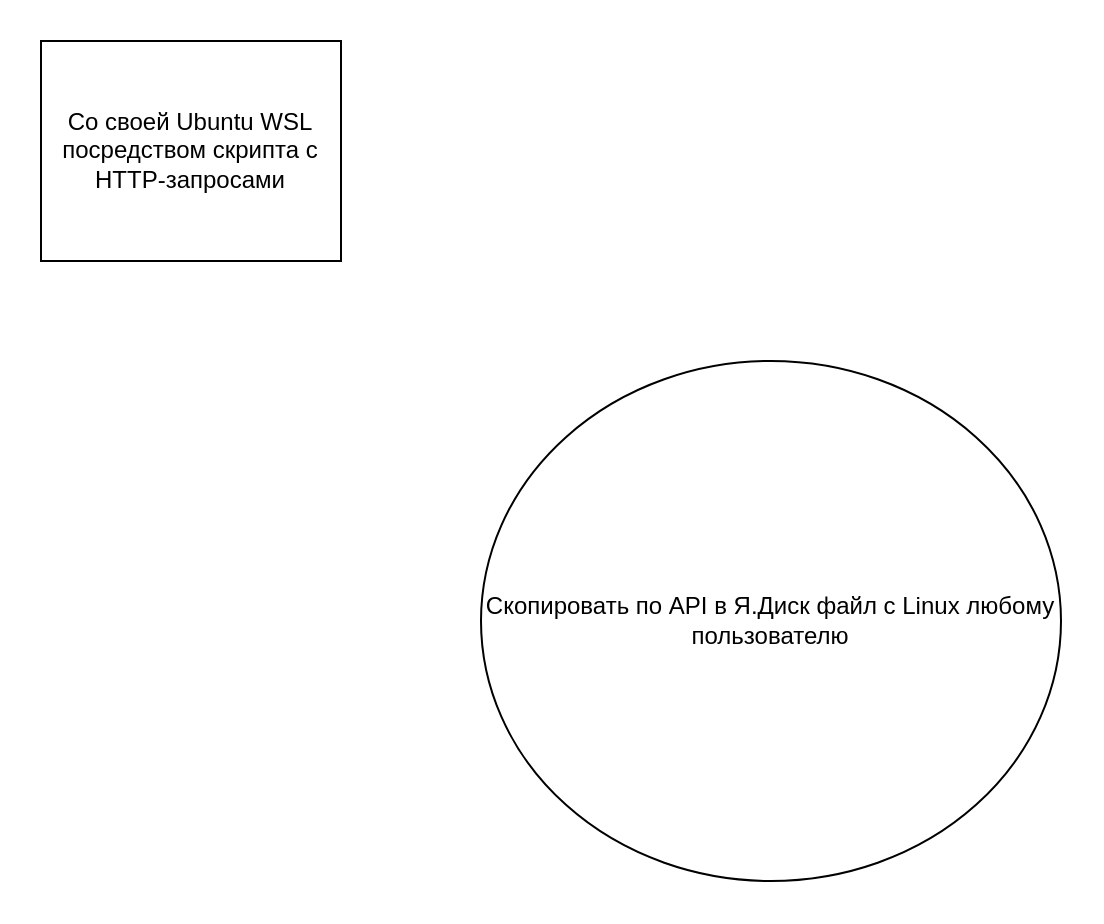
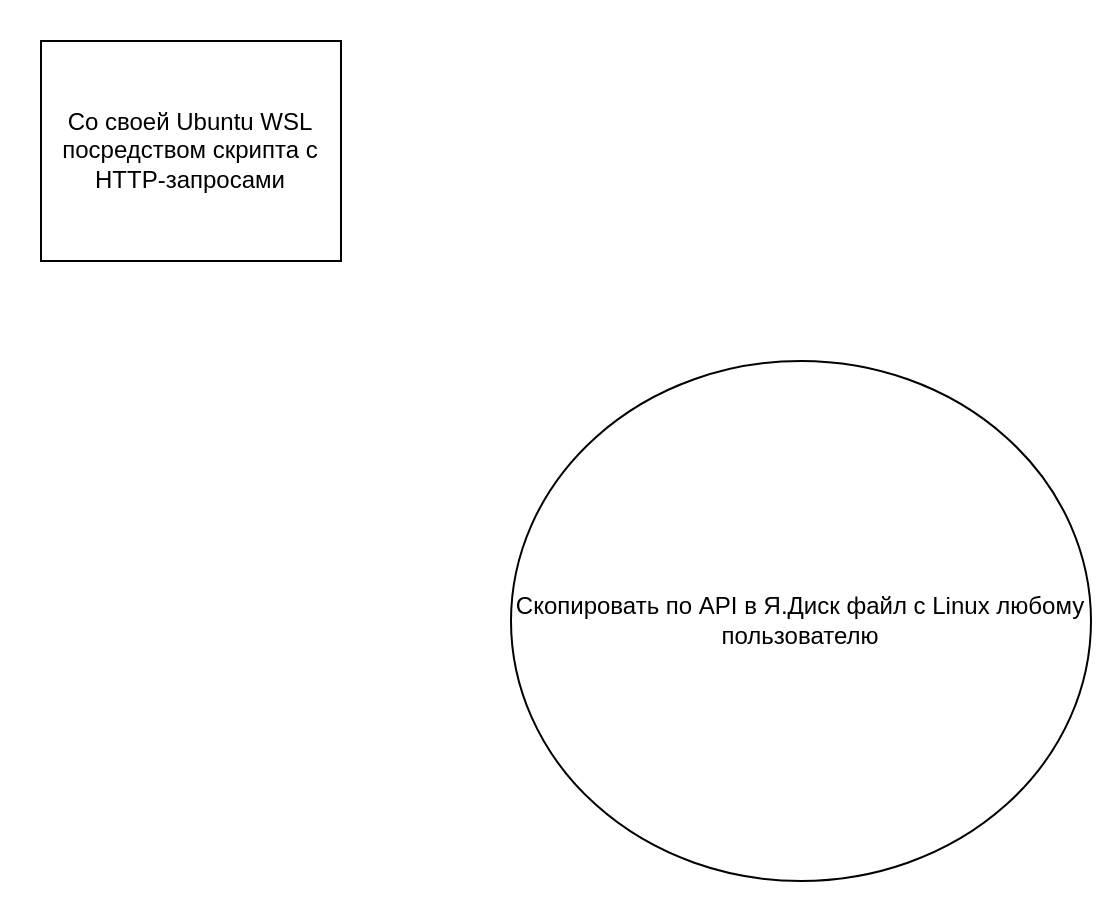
- <mxCell id="2" value="Скопировать по API в Я.Диск файл с Linux любому пользователю" style="ellipse;whiteSpace=wrap;html=1;" vertex="1" parent="1"><mxGeometry x="240" y="180" width="290" height="260" as="geometry" /></mxCell>
+ <mxCell id="2" value="Скопировать по API в Я.Диск файл с Linux любому пользователю" style="ellipse;whiteSpace=wrap;html=1;" vertex="1" parent="1"><mxGeometry x="255" y="180" width="290" height="260" as="geometry" /></mxCell>
